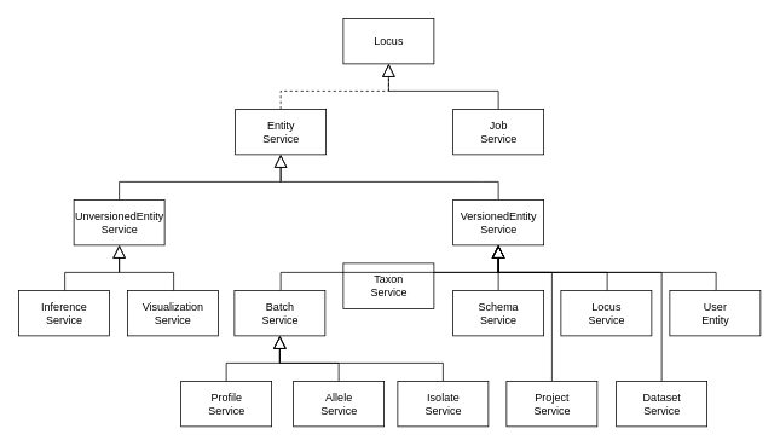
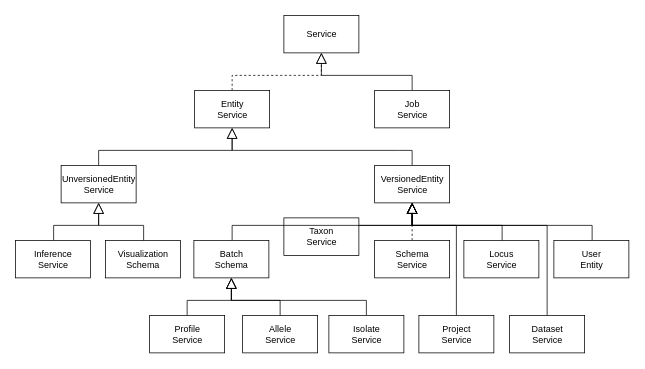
- <mxCell id="2" value="Locus" style="html=1;" vertex="1" parent="1"><mxGeometry x="378" y="20" width="100" height="50" as="geometry" /></mxCell>
+ <mxCell id="2" value="Service" style="html=1;" vertex="1" parent="1"><mxGeometry x="378" y="20" width="100" height="50" as="geometry" /></mxCell>
- <mxCell id="15" style="edgeStyle=orthogonalEdgeStyle;rounded=0;orthogonalLoop=1;jettySize=auto;html=1;exitX=0.5;exitY=0;exitDx=0;exitDy=0;startArrow=none;startFill=0;endArrow=block;endFill=0;endSize=12;entryX=0.5;entryY=1;entryDx=0;entryDy=0;" edge="1" parent="1" source="16" target="8"><mxGeometry relative="1" as="geometry"><mxPoint x="549" y="290" as="targetPoint" /></mxGeometry></mxCell>
+ <mxCell id="15" style="edgeStyle=orthogonalEdgeStyle;rounded=0;orthogonalLoop=1;jettySize=auto;html=1;exitX=0.5;exitY=0;exitDx=0;exitDy=0;startArrow=none;startFill=0;endArrow=block;endFill=0;endSize=12;entryX=0.5;entryY=1;entryDx=0;entryDy=0;dashed=1;" edge="1" parent="1" source="16" target="8"><mxGeometry relative="1" as="geometry"><mxPoint x="549" y="290" as="targetPoint" /></mxGeometry></mxCell>
- <mxCell id="12" value="Visualization&lt;br&gt;Service" style="html=1;" vertex="1" parent="1"><mxGeometry x="140" y="320" width="100" height="50" as="geometry" /></mxCell>
+ <mxCell id="12" value="Visualization&lt;br&gt;Schema" style="html=1;" vertex="1" parent="1"><mxGeometry x="140" y="320" width="100" height="50" as="geometry" /></mxCell>
- <mxCell id="34" value="Batch&lt;br&gt;Service" style="html=1;" vertex="1" parent="1"><mxGeometry x="258" y="320" width="100" height="50" as="geometry" /></mxCell>
+ <mxCell id="34" value="Batch&lt;br&gt;Schema" style="html=1;" vertex="1" parent="1"><mxGeometry x="258" y="320" width="100" height="50" as="geometry" /></mxCell>
